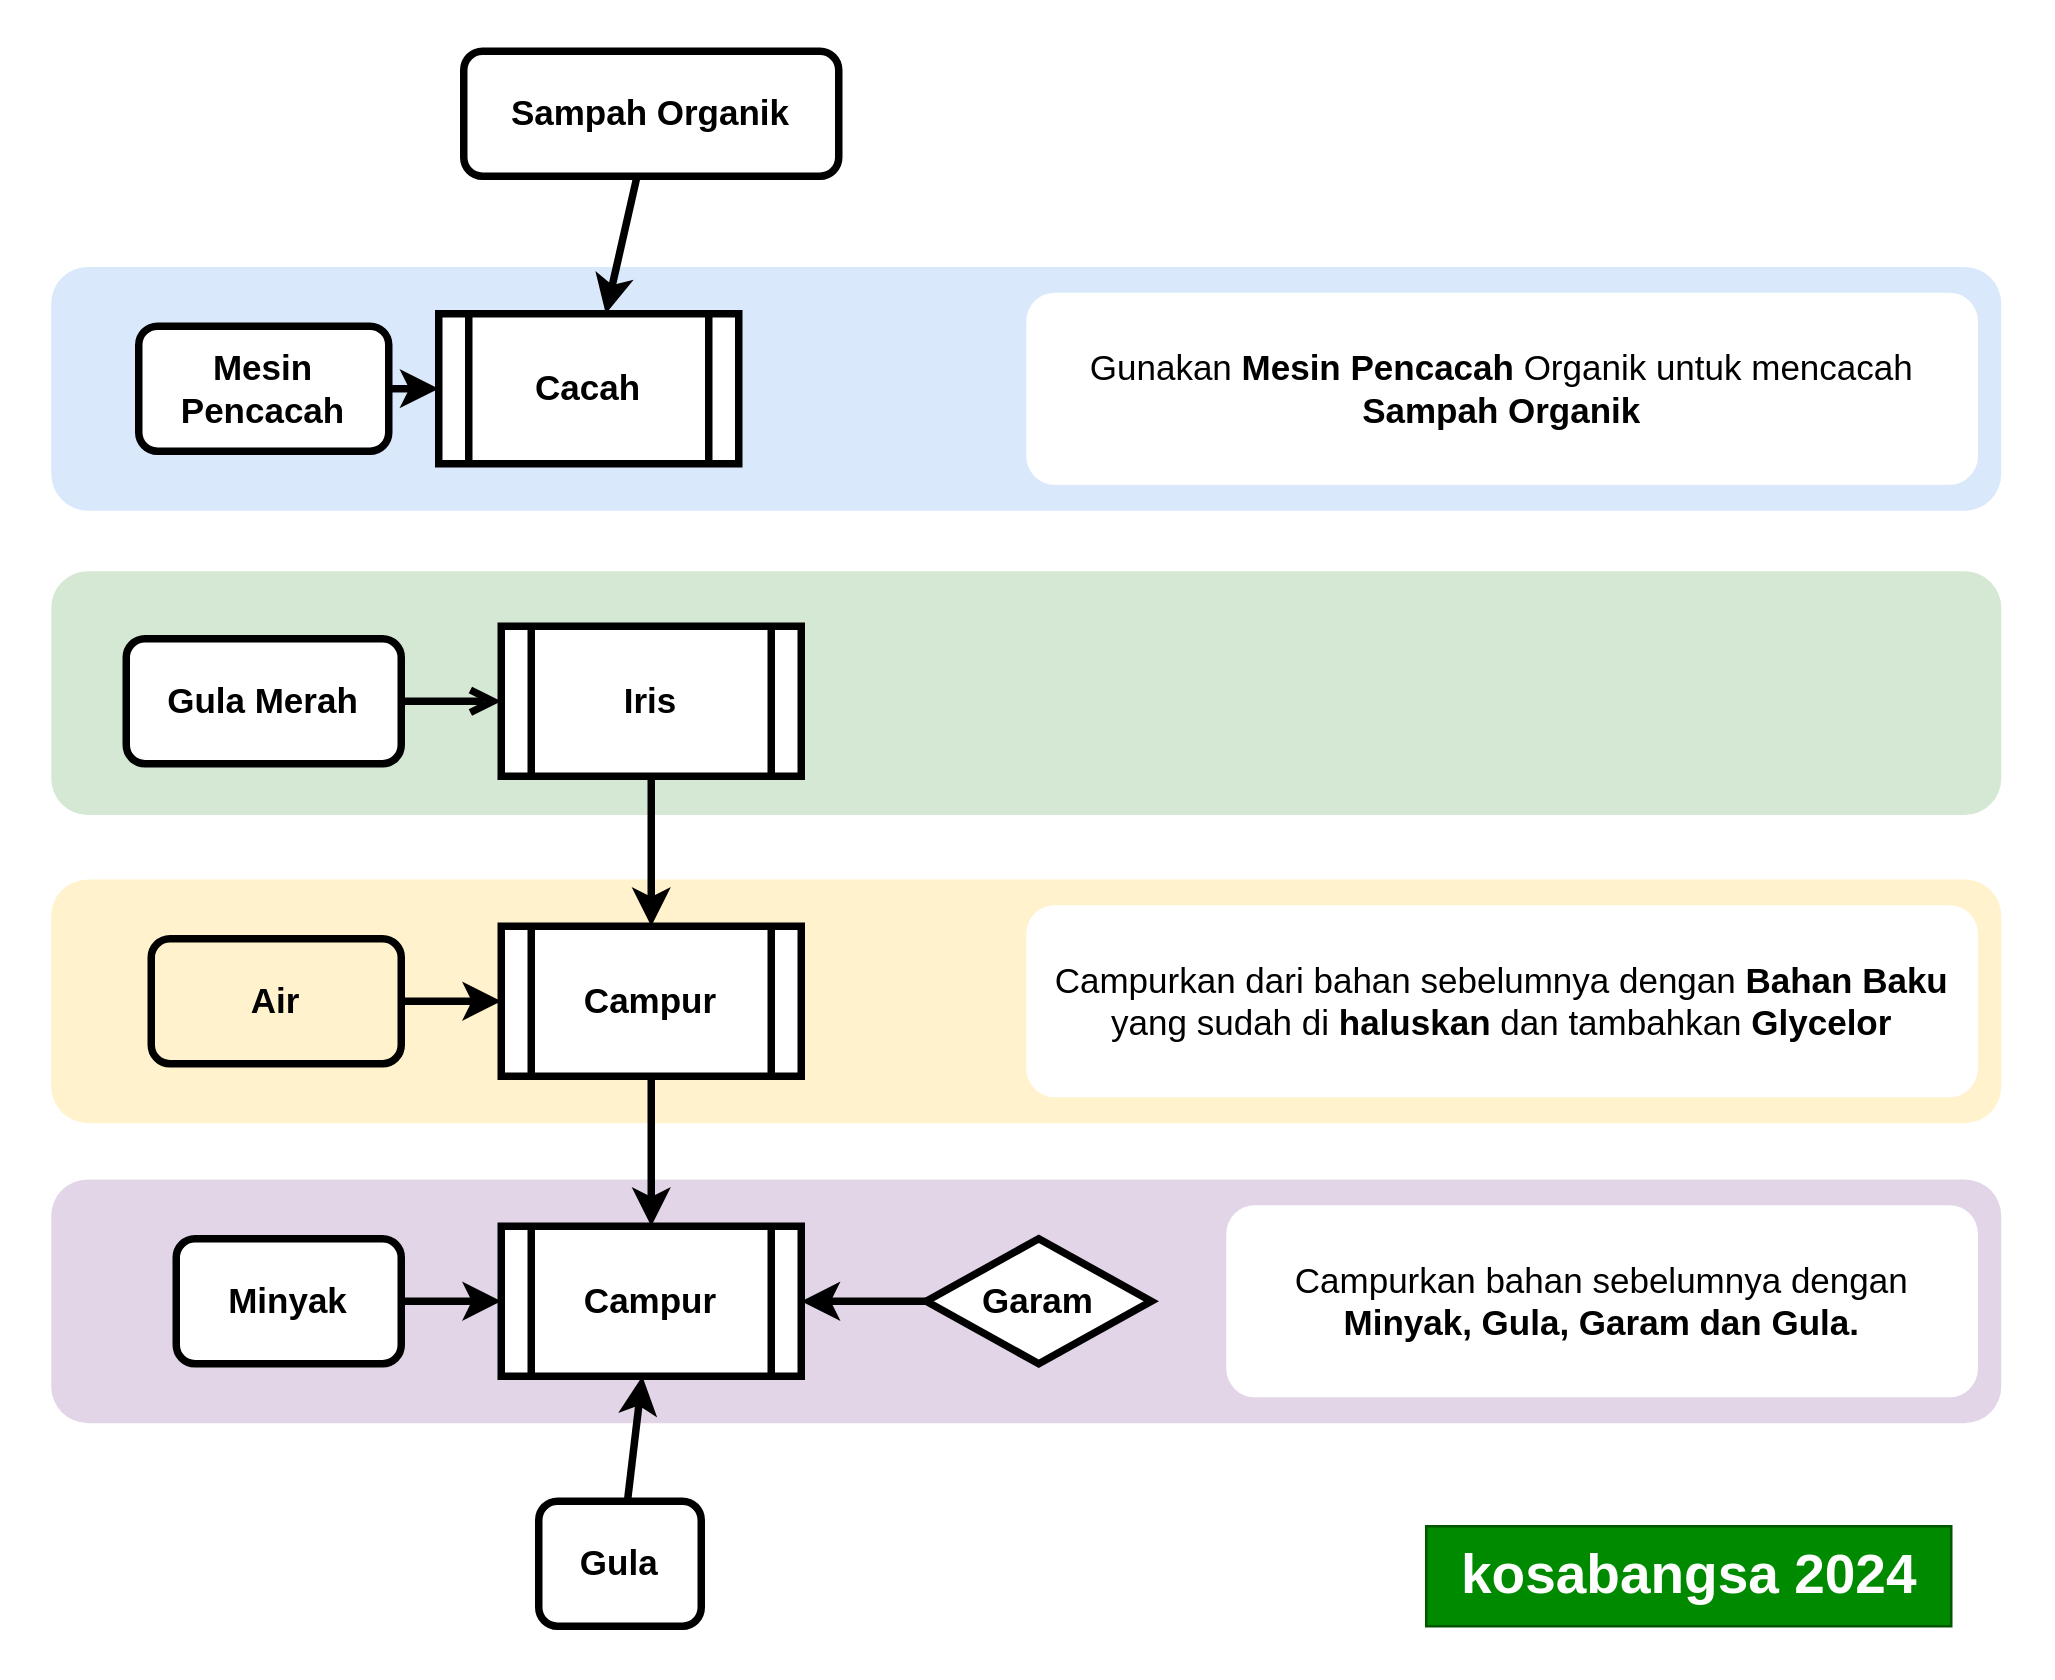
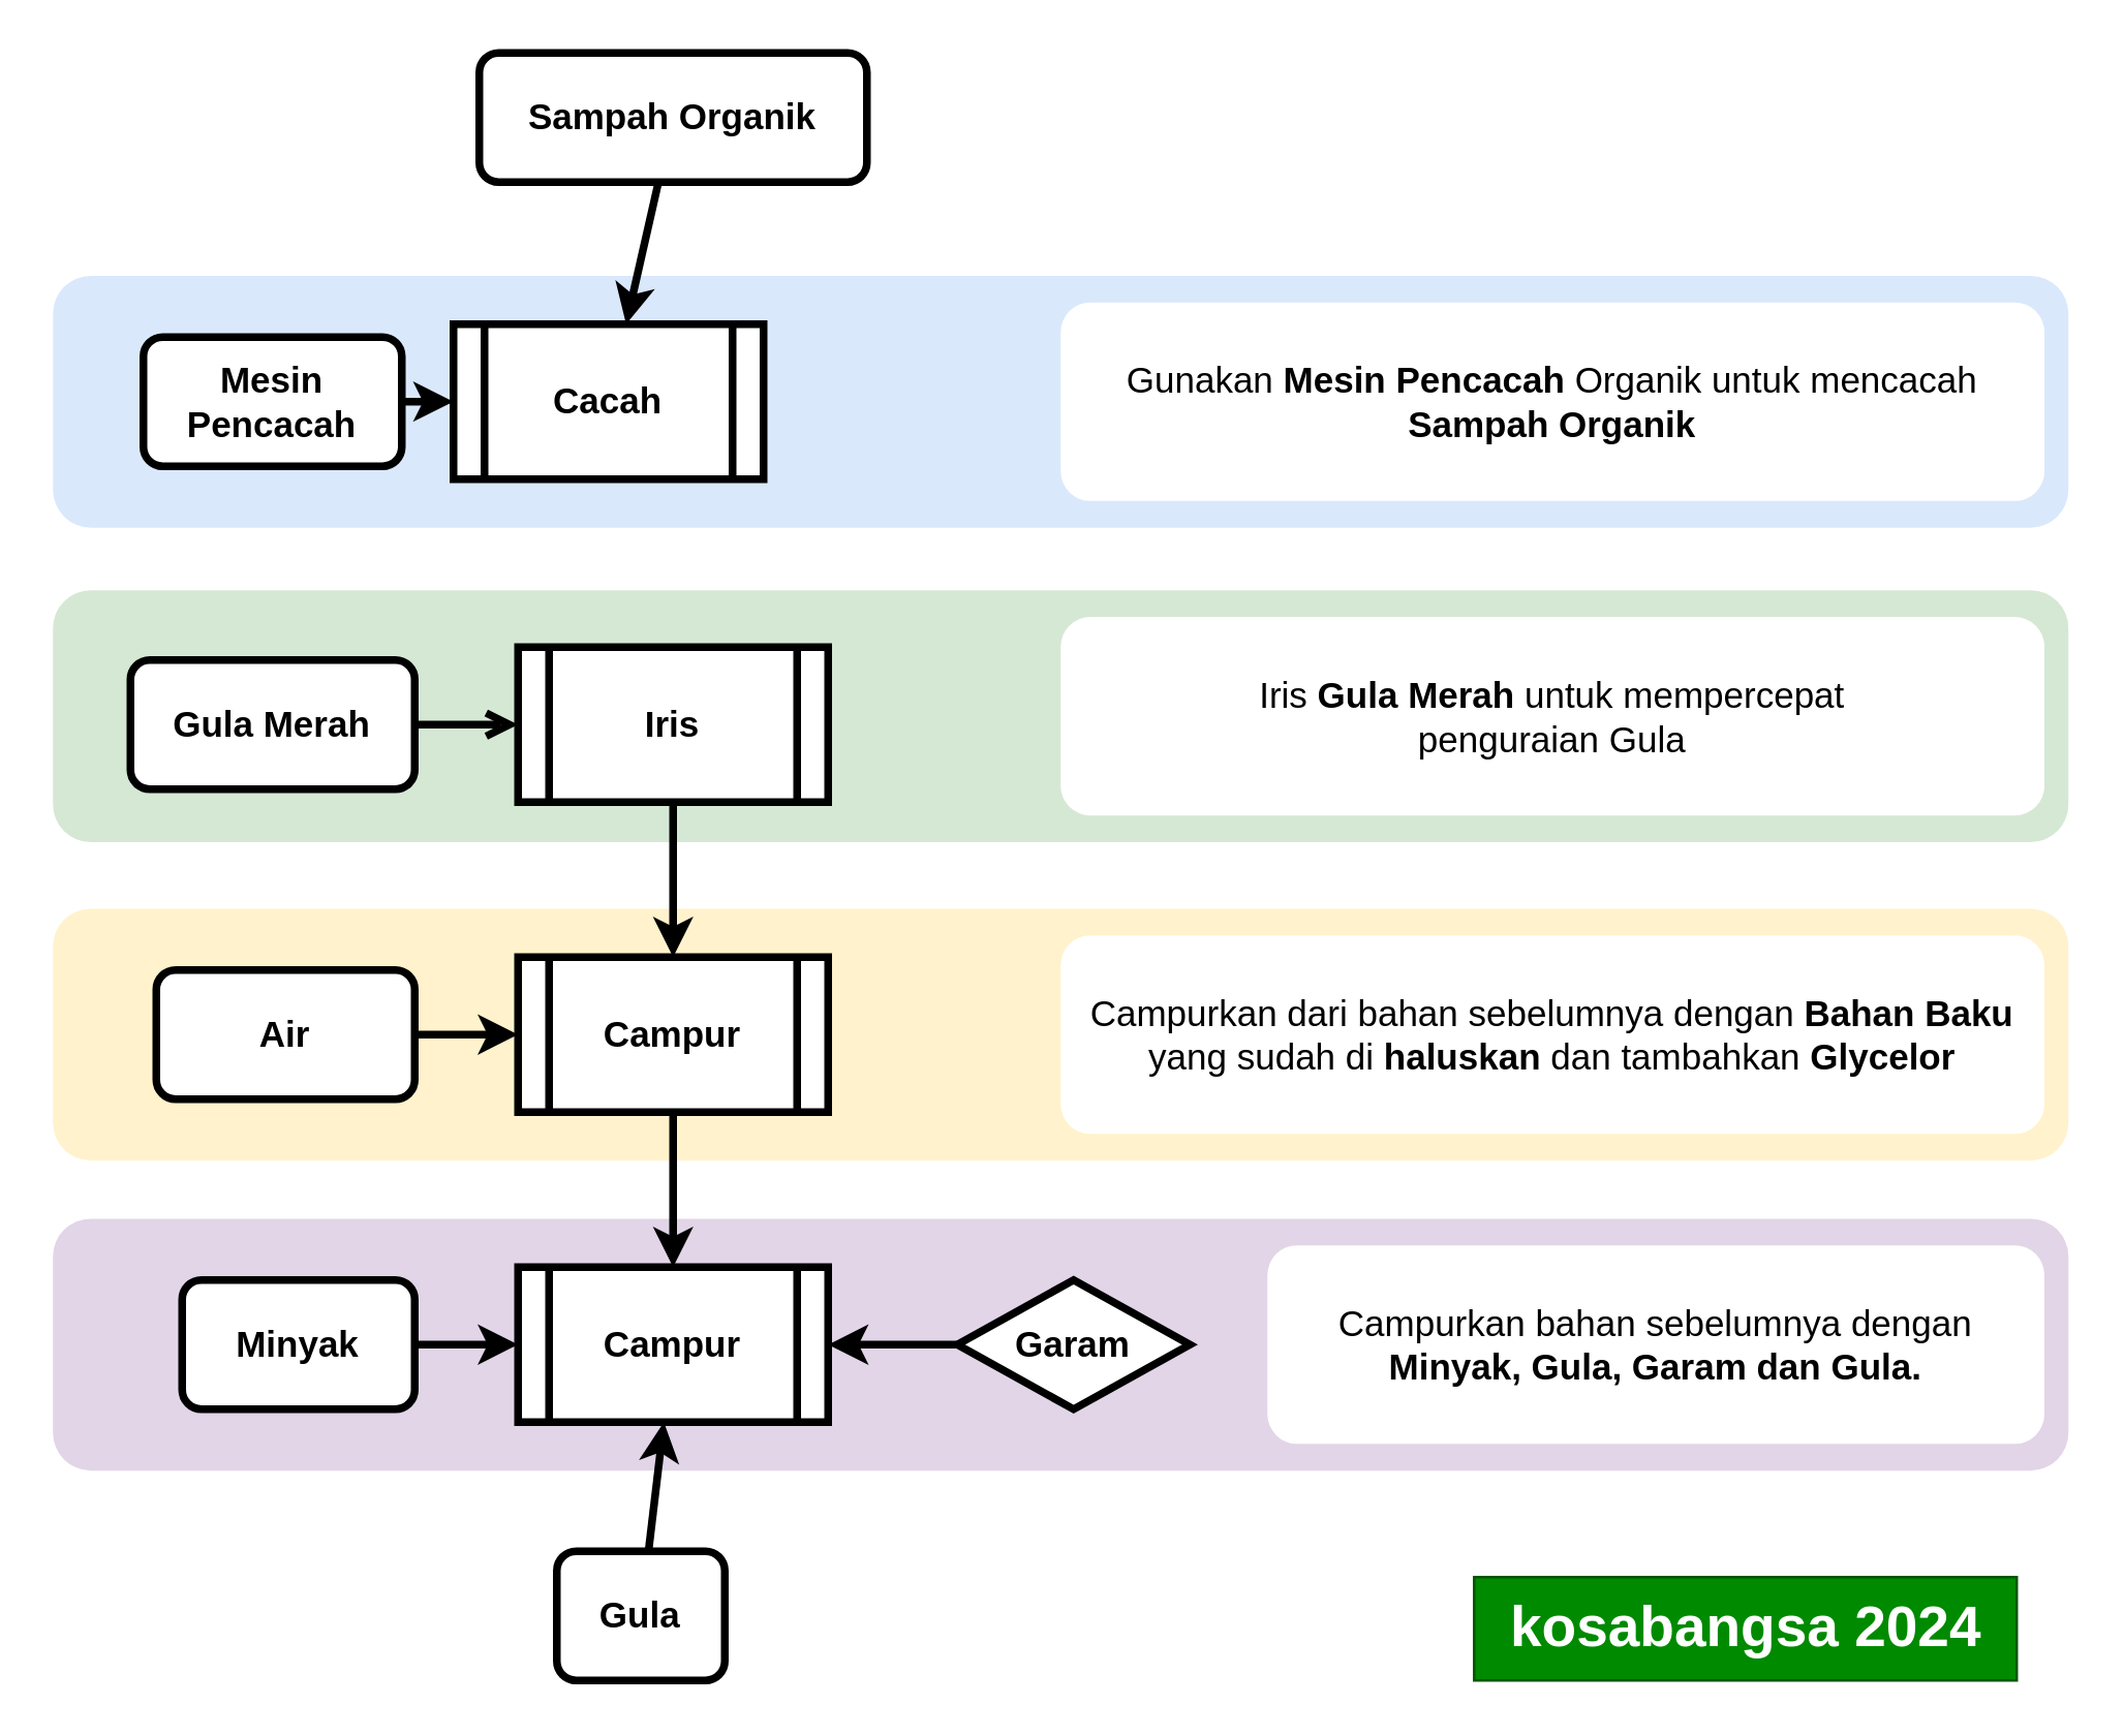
+ <mxCell id="27" value="Iris&amp;nbsp;&lt;b&gt;Gula Merah&lt;/b&gt; untuk mempercepat&lt;div&gt;penguraian Gula&lt;/div&gt;" style="rounded=1;whiteSpace=wrap;html=1;strokeWidth=3;fontSize=14;strokeColor=none;" parent="1" vertex="1"><mxGeometry x="410" y="238.32" width="380.71" height="76.87" as="geometry" /></mxCell>
- <mxCell id="18" value="Air" style="rounded=1;whiteSpace=wrap;html=1;strokeWidth=3;fontSize=14;fontStyle=1;fillColor=#fff2cc;" parent="1" vertex="1"><mxGeometry x="60" y="375" width="100" height="50" as="geometry" /></mxCell>
+ <mxCell id="18" value="Air" style="rounded=1;whiteSpace=wrap;html=1;strokeWidth=3;fontSize=14;fontStyle=1" parent="1" vertex="1"><mxGeometry x="60" y="375" width="100" height="50" as="geometry" /></mxCell>
